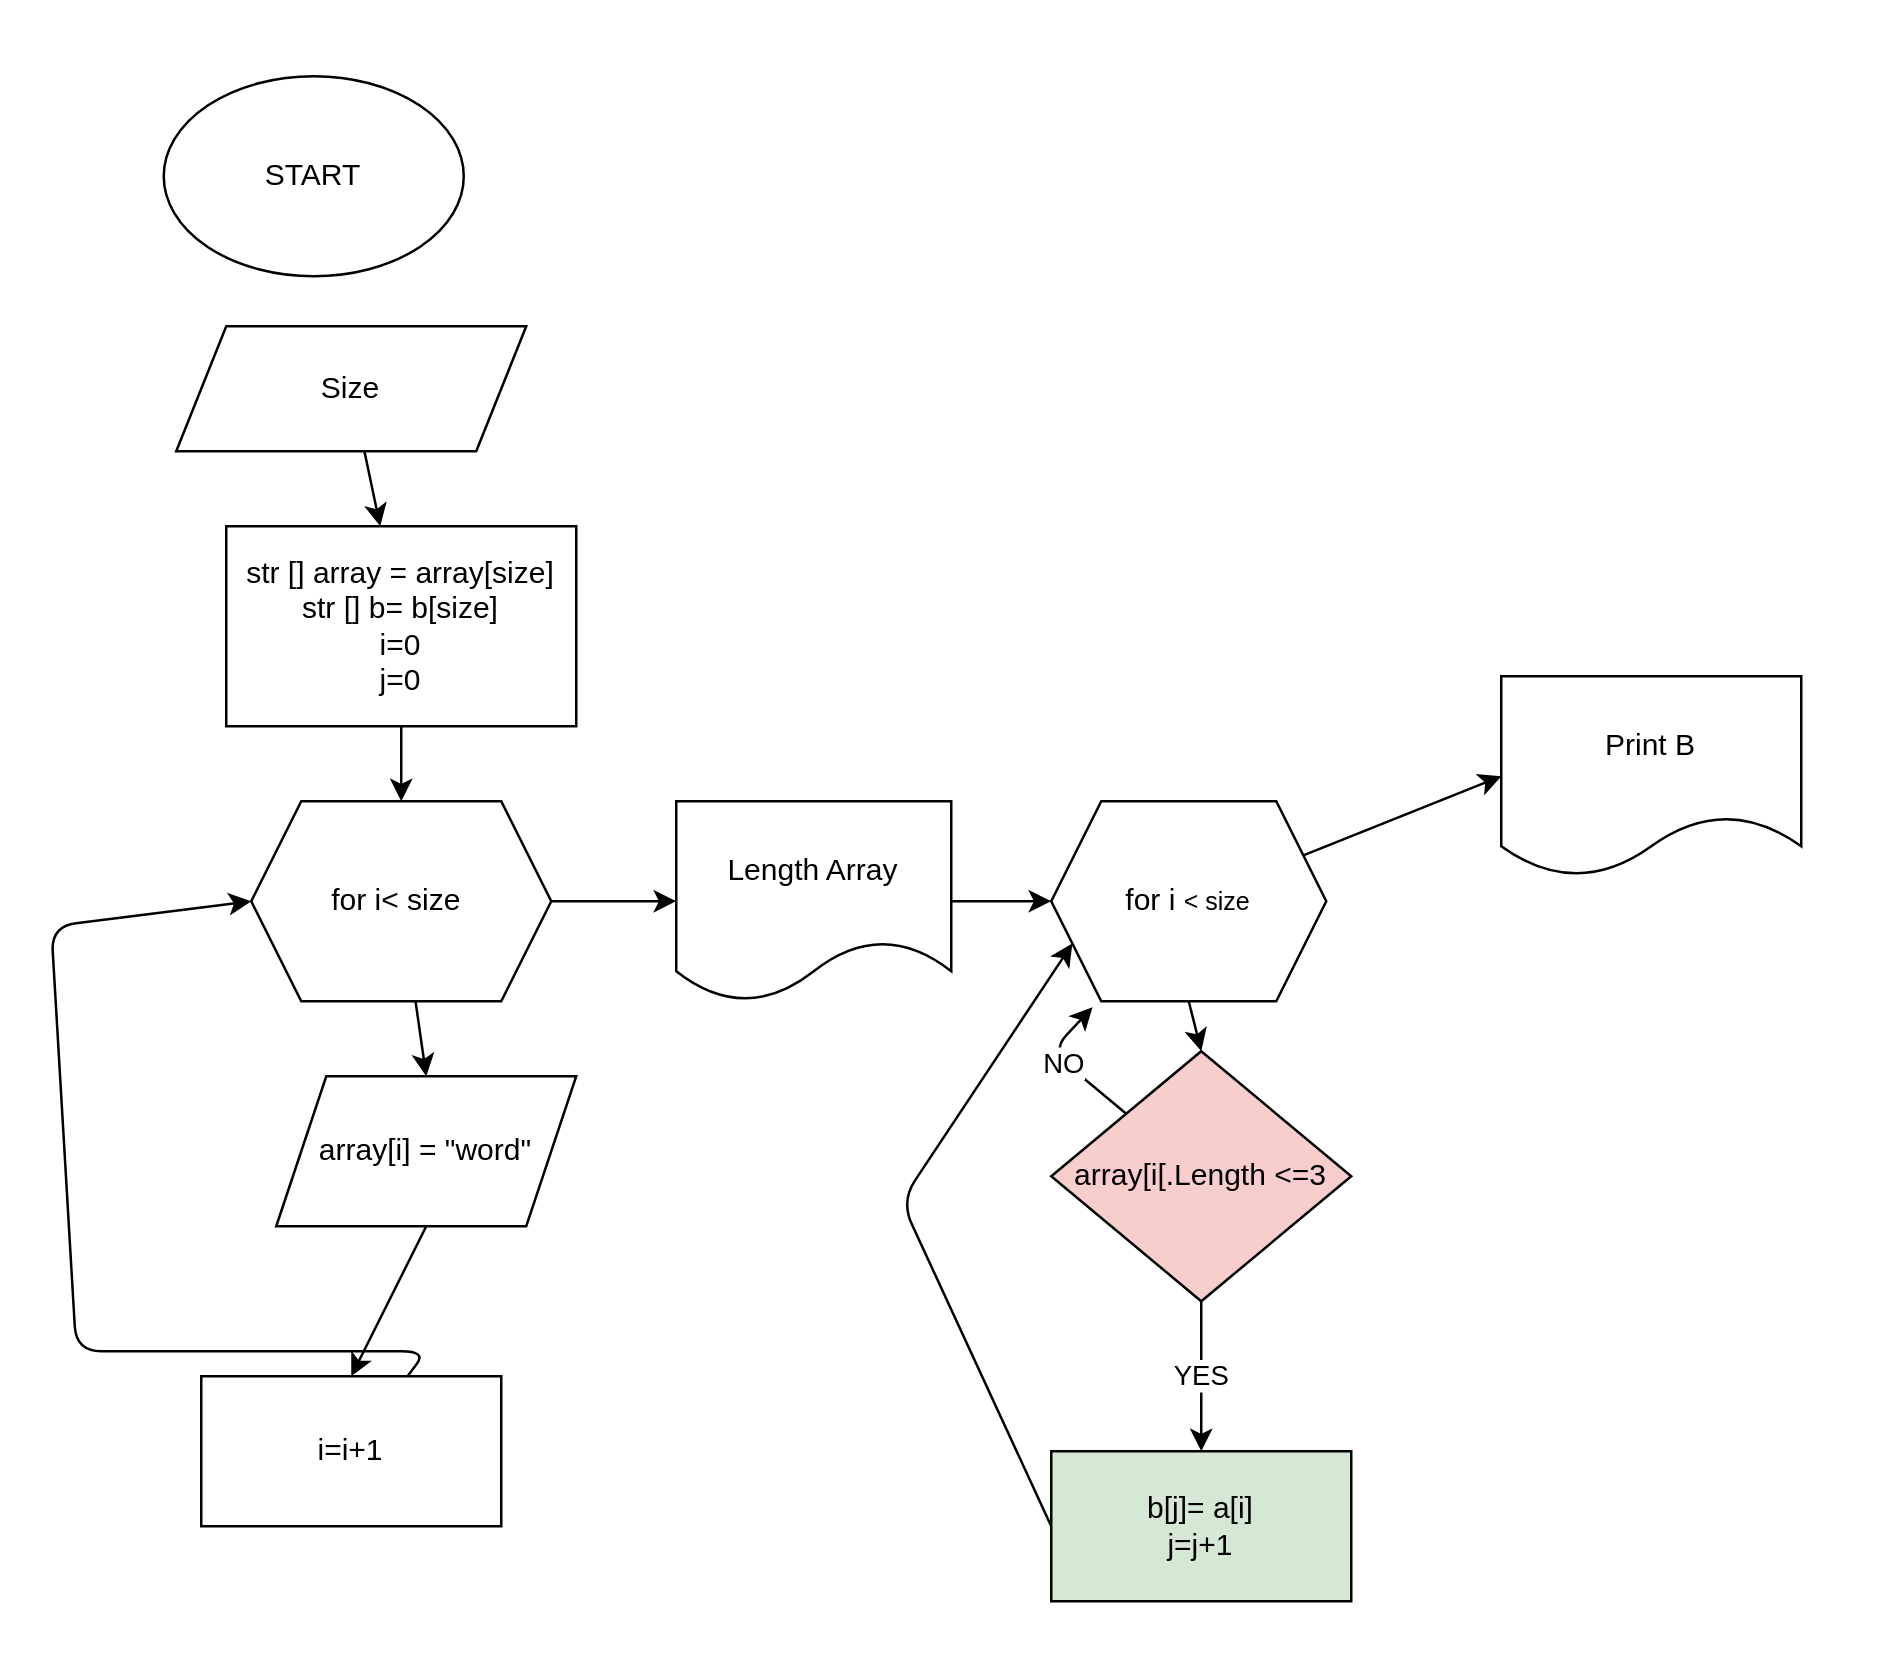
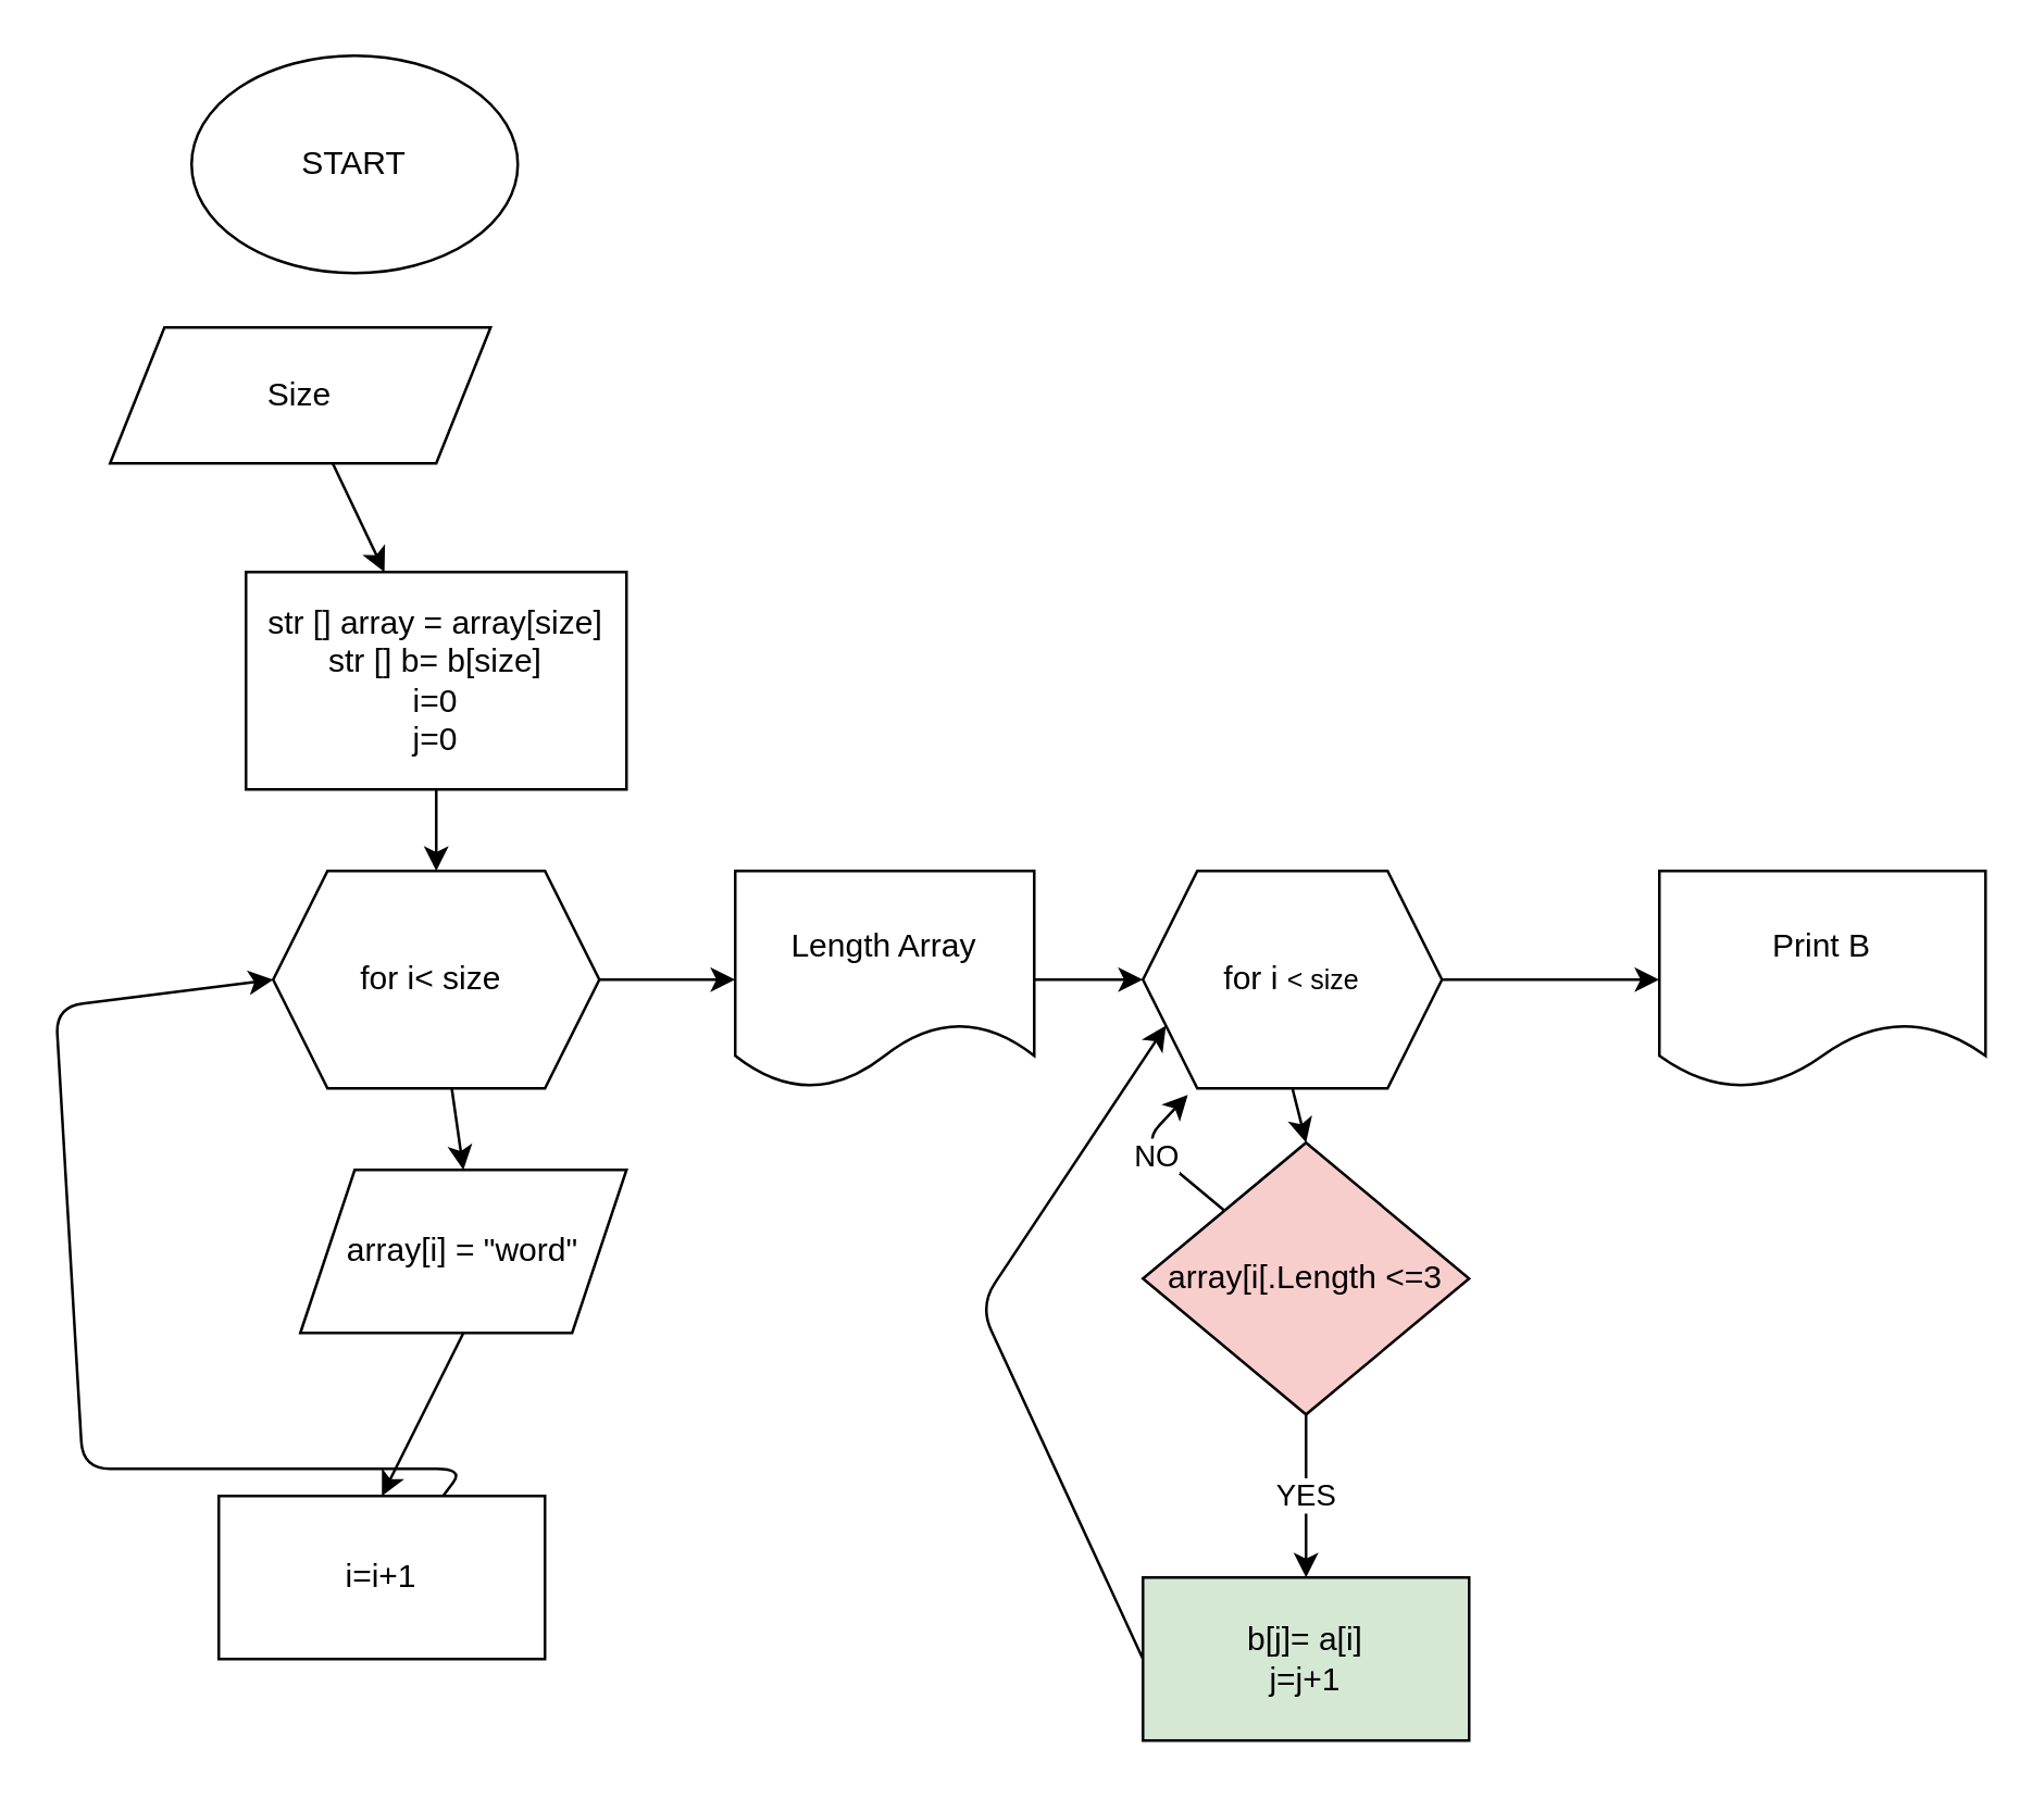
- <mxCell id="2" value="START" style="ellipse;whiteSpace=wrap;html=1;" vertex="1" parent="1"><mxGeometry x="65" y="30" width="120" height="80" as="geometry" /></mxCell>
+ <mxCell id="2" value="START" style="ellipse;whiteSpace=wrap;html=1;" vertex="1" parent="1"><mxGeometry x="70" y="20" width="120" height="80" as="geometry" /></mxCell>
- <mxCell id="4" value="Size" style="shape=parallelogram;perimeter=parallelogramPerimeter;whiteSpace=wrap;html=1;fixedSize=1;" vertex="1" parent="1"><mxGeometry x="70" y="130" width="140" height="50" as="geometry" /></mxCell>
+ <mxCell id="4" value="Size" style="shape=parallelogram;perimeter=parallelogramPerimeter;whiteSpace=wrap;html=1;fixedSize=1;" vertex="1" parent="1"><mxGeometry x="40" y="120" width="140" height="50" as="geometry" /></mxCell>
- <mxCell id="24" value="Print B" style="shape=document;whiteSpace=wrap;html=1;boundedLbl=1;" vertex="1" parent="1"><mxGeometry x="600" y="270" width="120" height="80" as="geometry" /></mxCell>
+ <mxCell id="24" value="Print B" style="shape=document;whiteSpace=wrap;html=1;boundedLbl=1;" vertex="1" parent="1"><mxGeometry x="610" y="320" width="120" height="80" as="geometry" /></mxCell>
